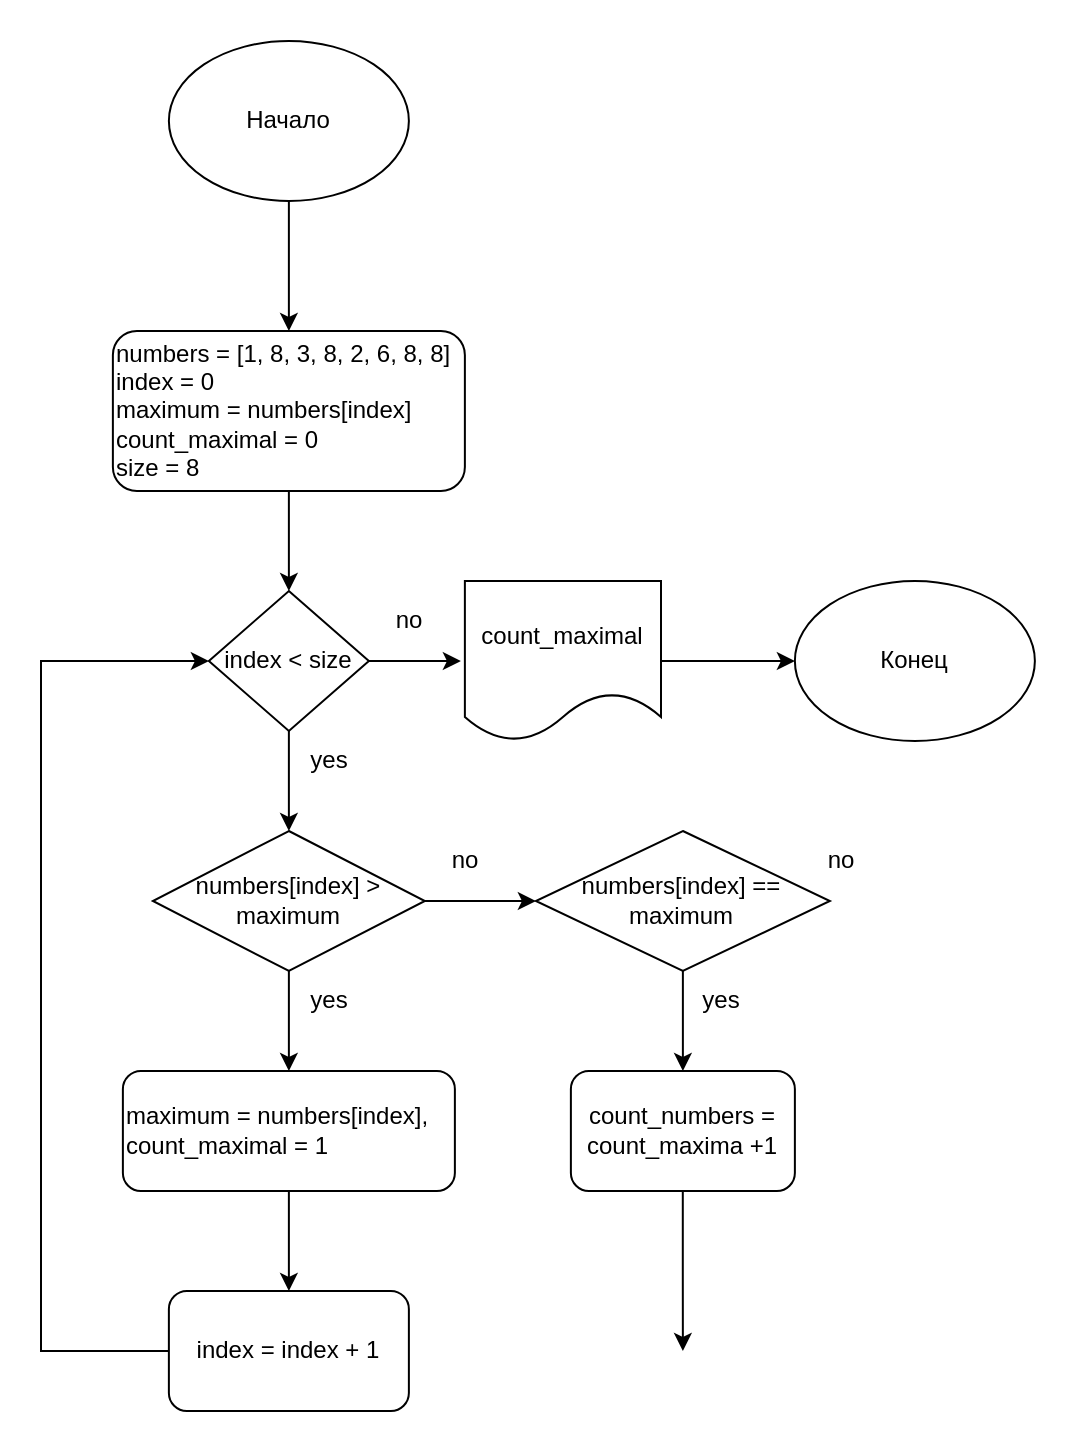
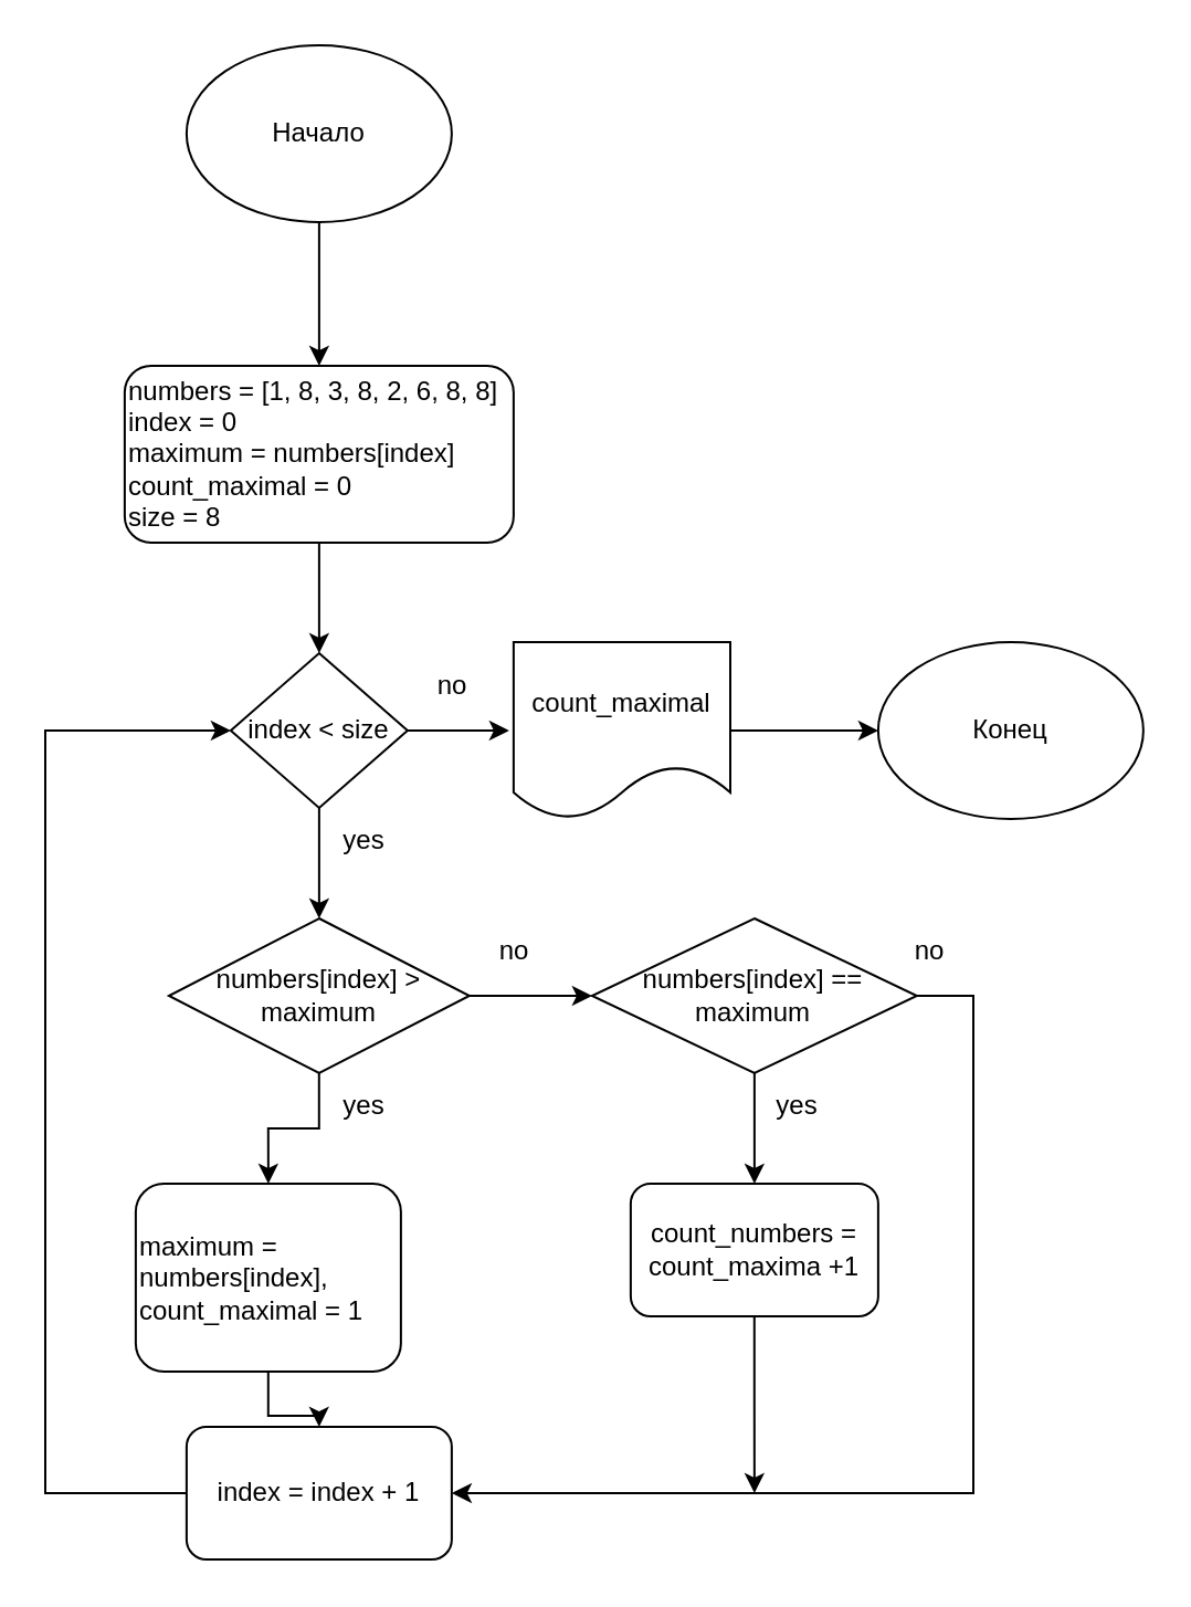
- <mxCell id="14" value="&lt;div align=&quot;left&quot;&gt;maximum = numbers[index],&lt;/div&gt;&lt;div align=&quot;left&quot;&gt;count_maximal = 1&lt;br&gt;&lt;/div&gt;" style="rounded=1;whiteSpace=wrap;html=1;align=left;" vertex="1" parent="1"><mxGeometry x="60.94" y="535" width="166" height="60" as="geometry" /></mxCell>
+ <mxCell id="14" value="&lt;div align=&quot;left&quot;&gt;maximum = numbers[index],&lt;/div&gt;&lt;div align=&quot;left&quot;&gt;count_maximal = 1&lt;br&gt;&lt;/div&gt;" style="rounded=1;whiteSpace=wrap;html=1;align=left;" vertex="1" parent="1"><mxGeometry x="60.94" y="535" width="120" height="85" as="geometry" /></mxCell>
+ <mxCell id="18" style="edgeStyle=orthogonalEdgeStyle;rounded=0;orthogonalLoop=1;jettySize=auto;html=1;entryX=1;entryY=0.5;entryDx=0;entryDy=0;" edge="1" parent="1" source="19" target="16"><mxGeometry relative="1" as="geometry"><mxPoint x="470" y="675" as="targetPoint" /><Array as="points"><mxPoint x="440" y="450" /><mxPoint x="440" y="675" /></Array></mxGeometry></mxCell>
